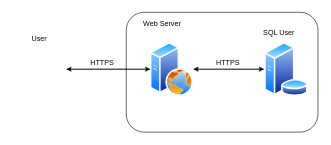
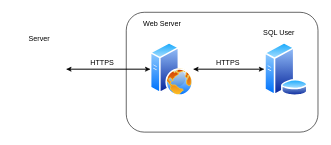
- <mxCell id="10" value="User" style="text;html=1;strokeColor=none;fillColor=none;align=center;verticalAlign=middle;whiteSpace=wrap;rounded=0;" vertex="1" parent="1"><mxGeometry x="35" y="50" width="60" height="30" as="geometry" /></mxCell>
+ <mxCell id="10" value="Server" style="text;html=1;strokeColor=none;fillColor=none;align=center;verticalAlign=middle;whiteSpace=wrap;rounded=0;" vertex="1" parent="1"><mxGeometry x="35" y="50" width="60" height="30" as="geometry" /></mxCell>
